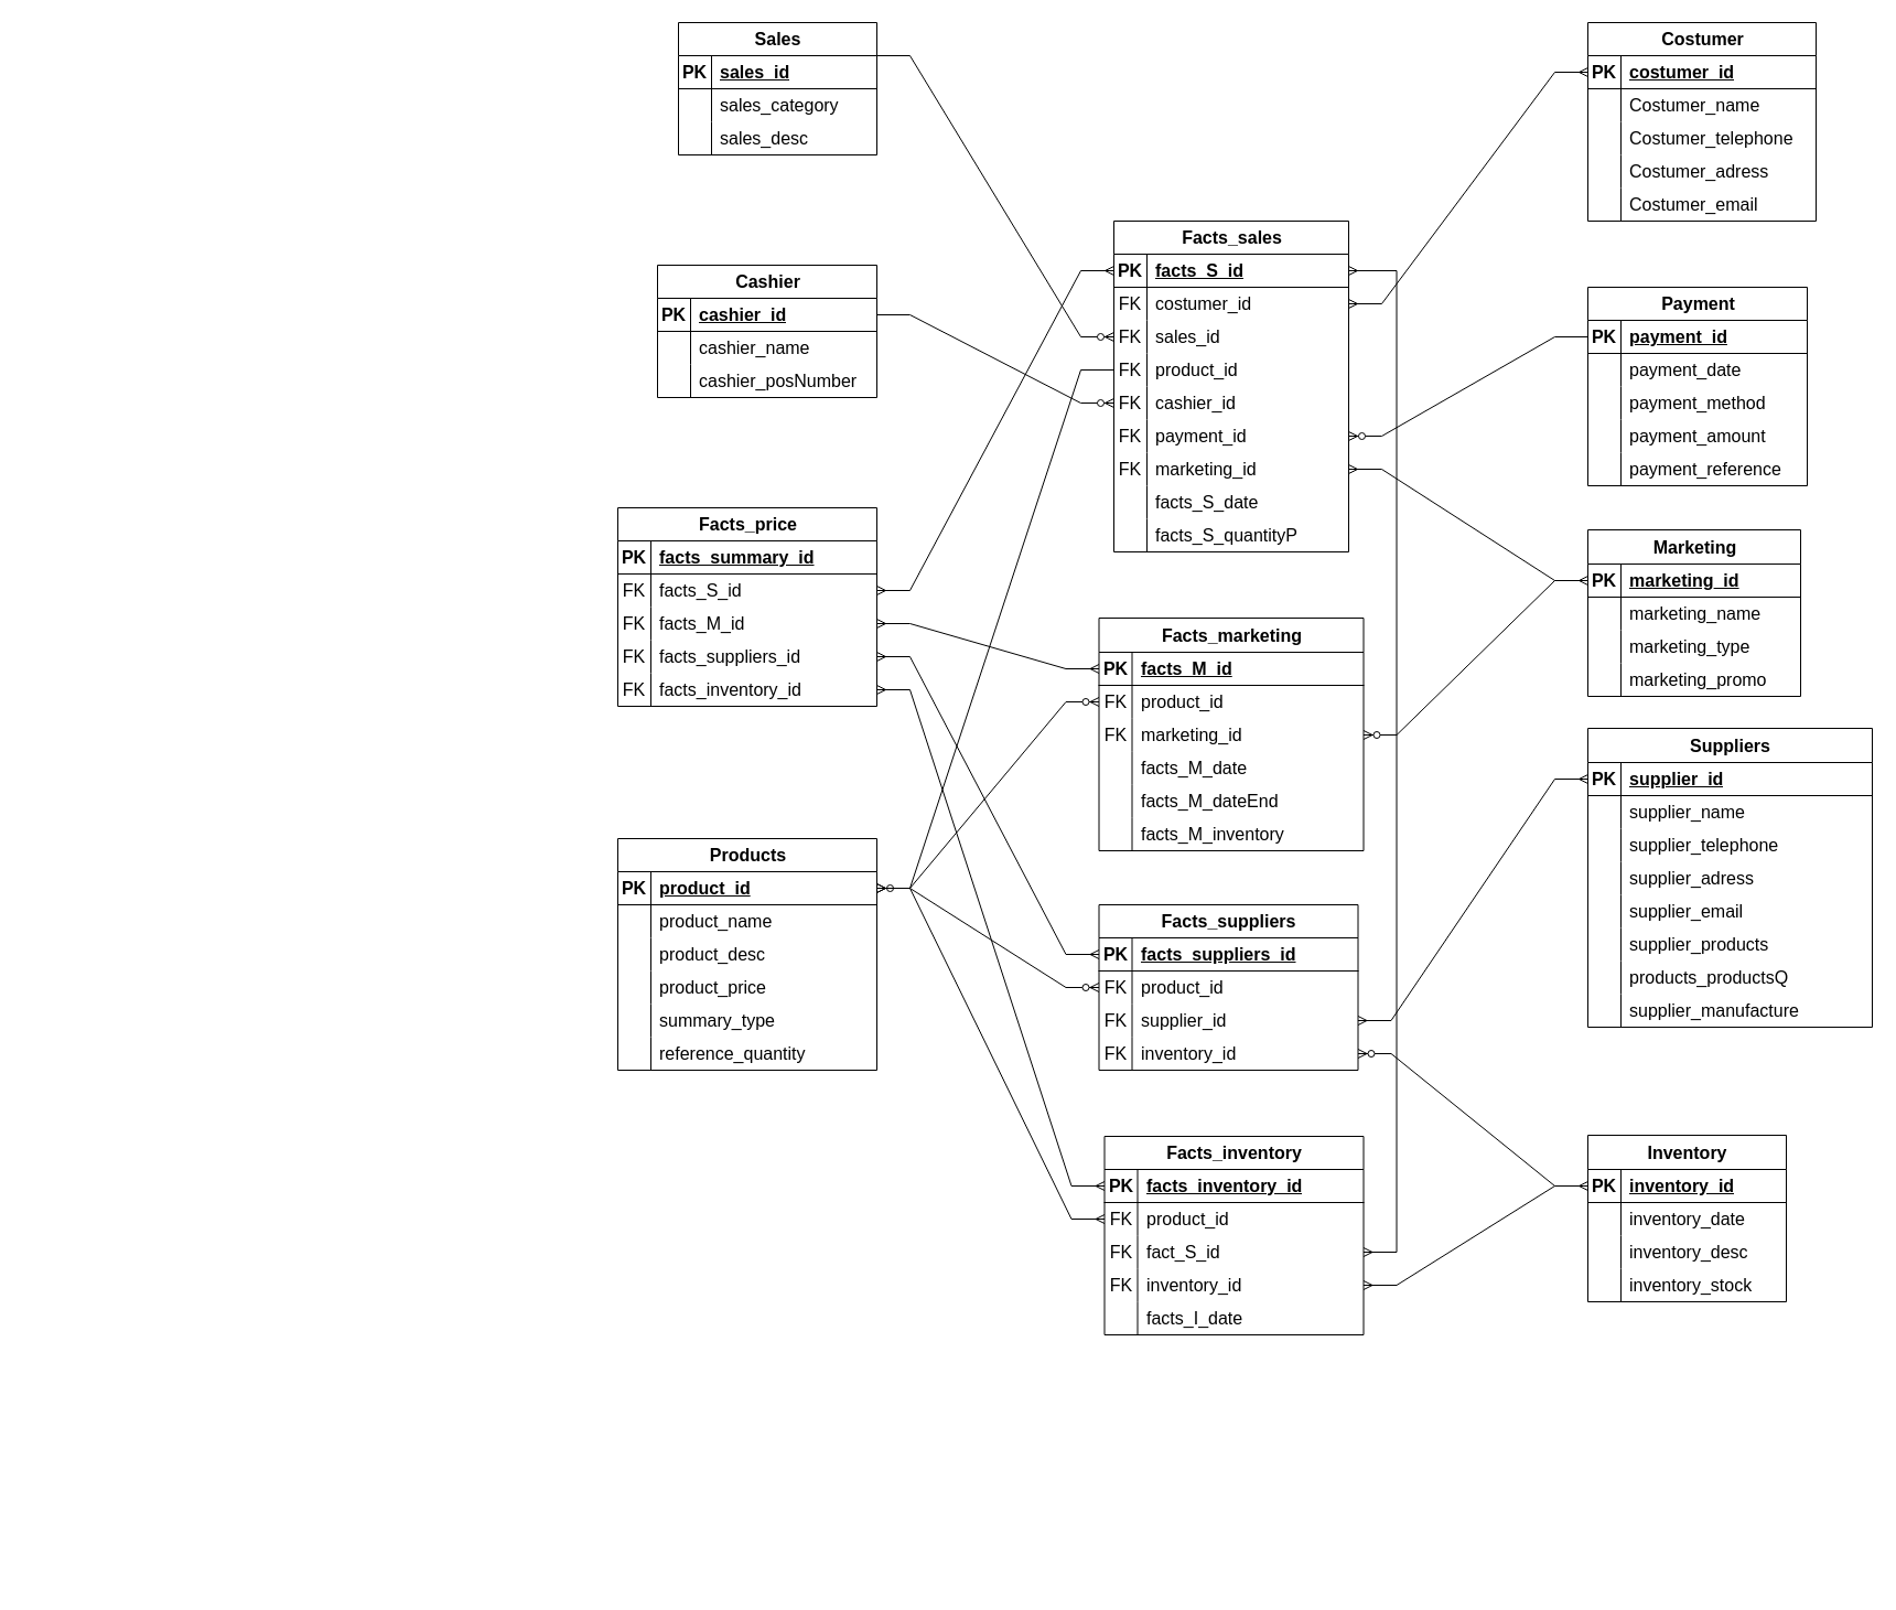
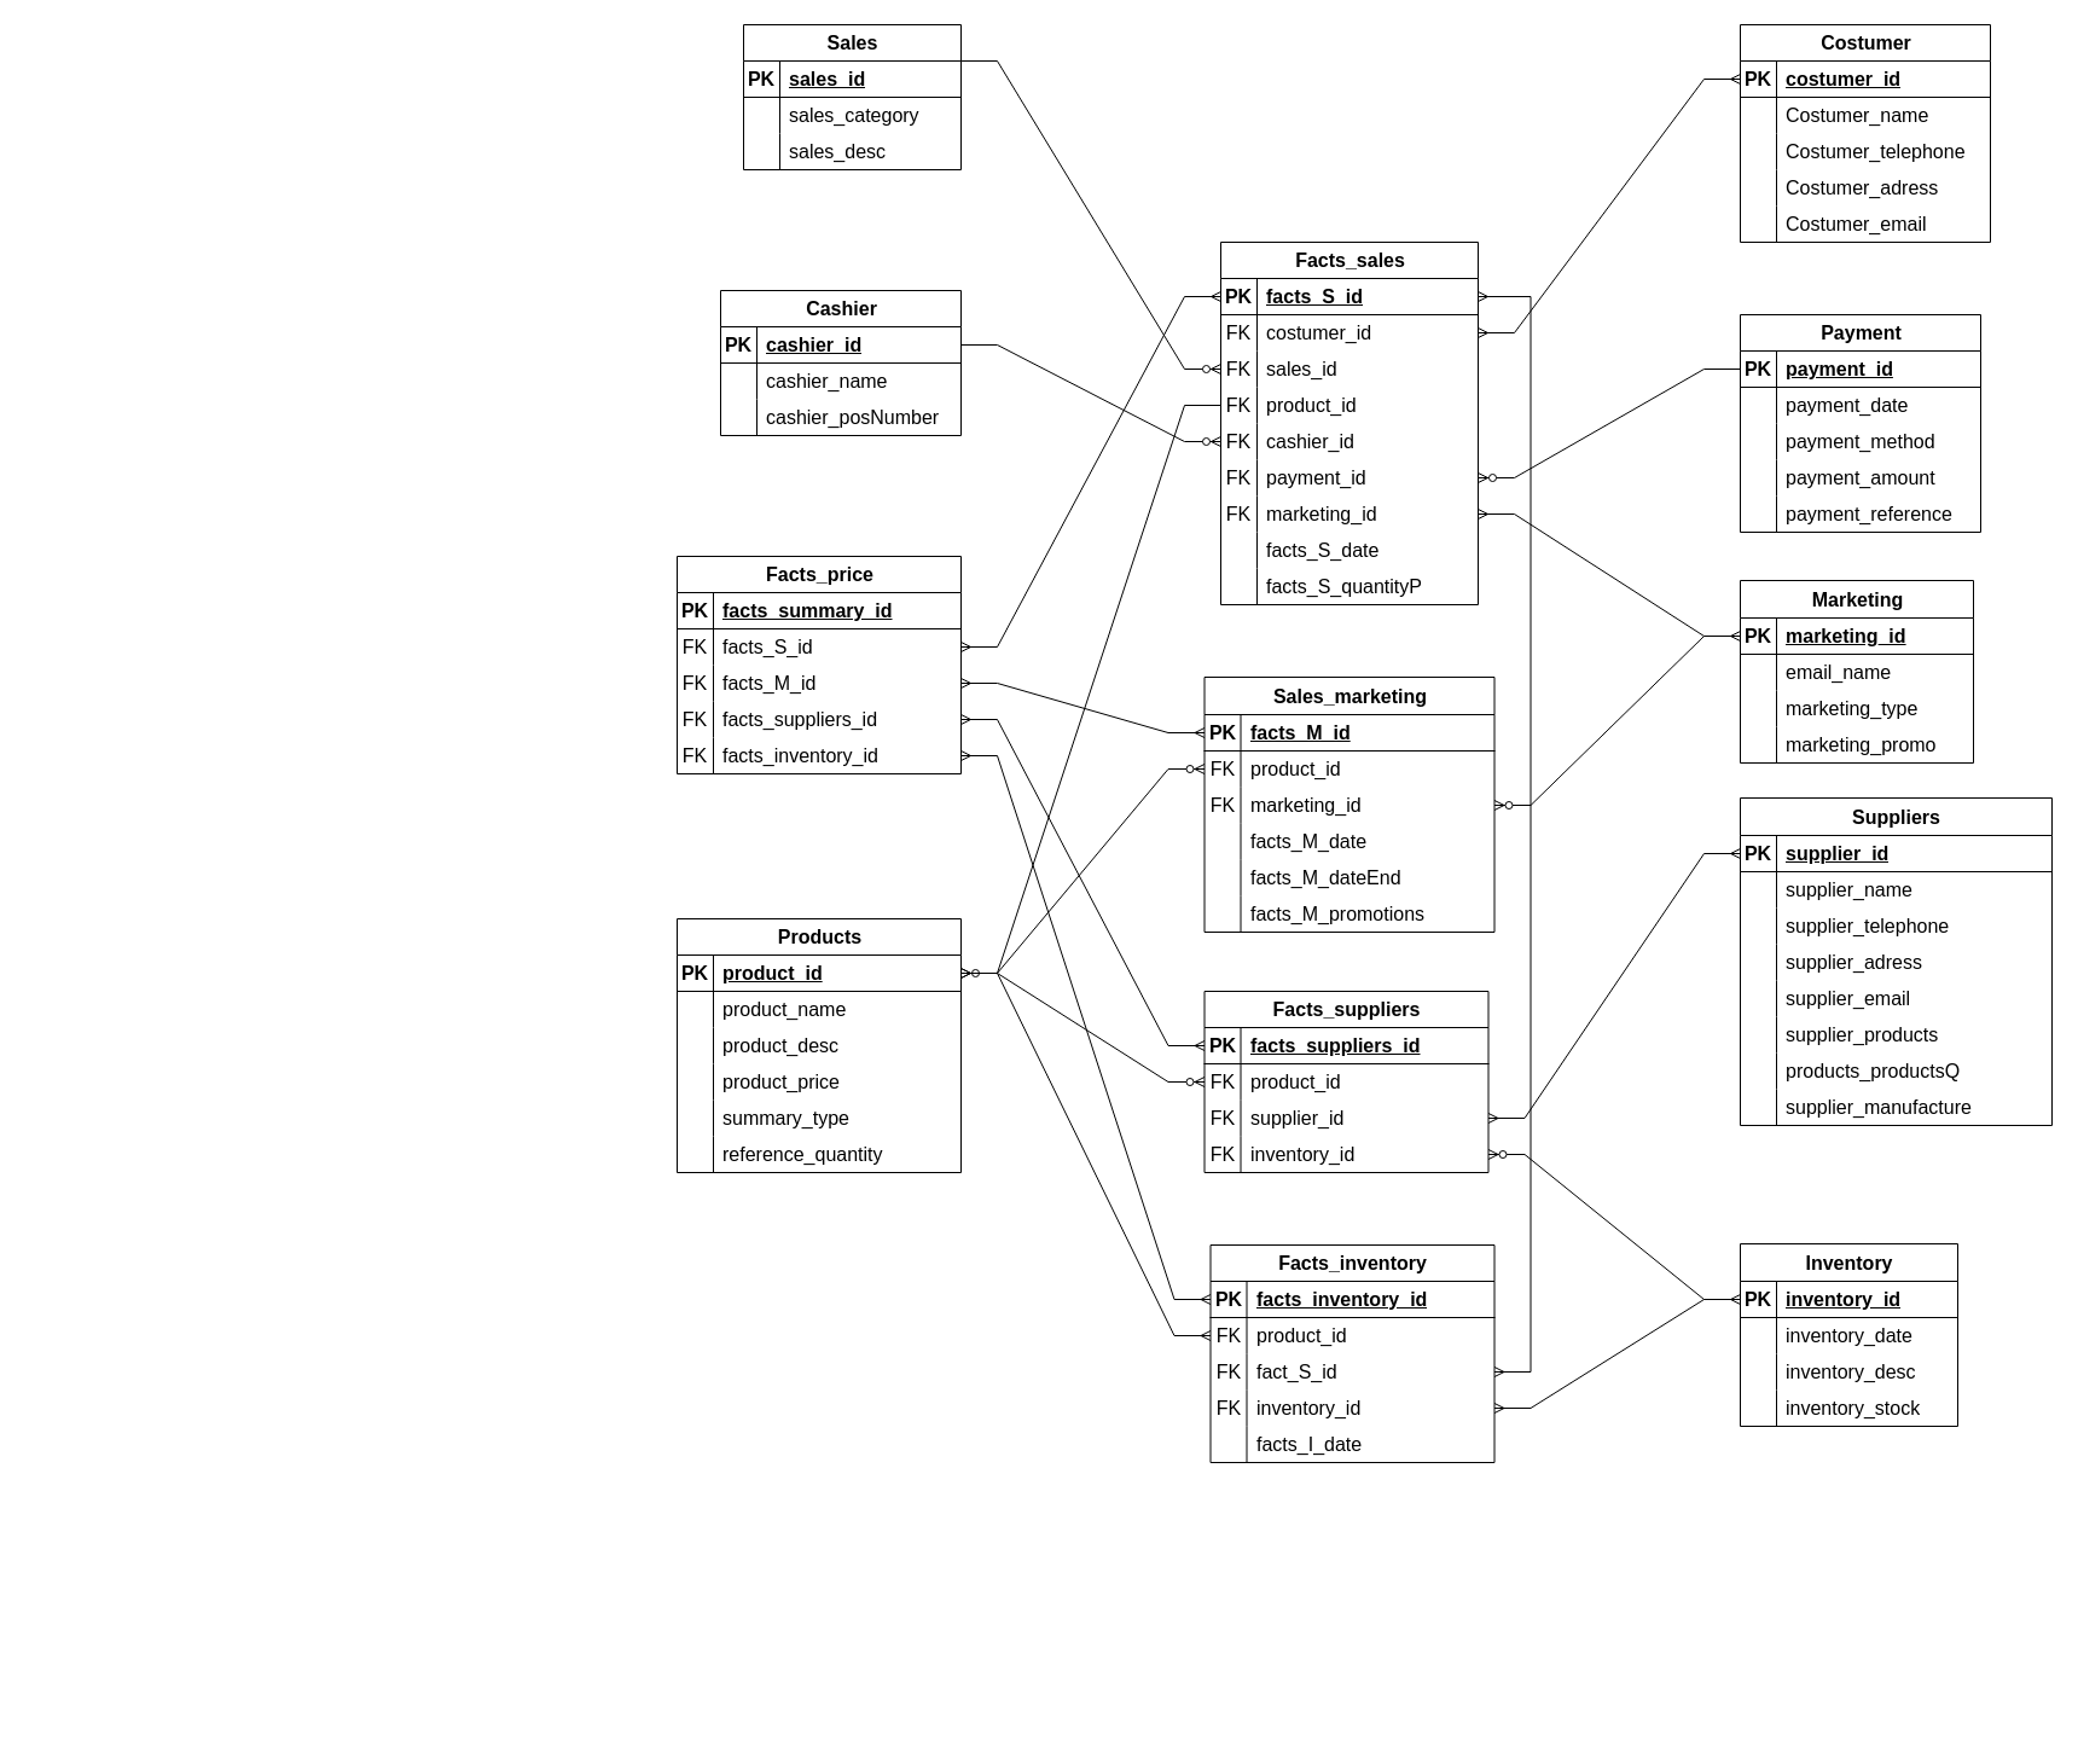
- <mxCell id="62" value="marketing_name" style="shape=partialRectangle;connectable=0;fillColor=none;top=0;left=0;bottom=0;right=0;align=left;spacingLeft=6;overflow=hidden;whiteSpace=wrap;html=1;fontSize=16;" parent="60" vertex="1"><mxGeometry x="30" width="163" height="30" as="geometry"><mxRectangle width="163" height="30" as="alternateBounds" /></mxGeometry></mxCell>
+ <mxCell id="62" value="email_name" style="shape=partialRectangle;connectable=0;fillColor=none;top=0;left=0;bottom=0;right=0;align=left;spacingLeft=6;overflow=hidden;whiteSpace=wrap;html=1;fontSize=16;" parent="60" vertex="1"><mxGeometry x="30" width="163" height="30" as="geometry"><mxRectangle width="163" height="30" as="alternateBounds" /></mxGeometry></mxCell>
- <mxCell id="128" value="Facts_marketing" style="shape=table;startSize=31;container=1;collapsible=1;childLayout=tableLayout;fixedRows=1;rowLines=0;fontStyle=1;align=center;resizeLast=1;html=1;fontSize=16;fillColor=none;" parent="1" vertex="1"><mxGeometry x="996.5" y="560" width="240" height="211" as="geometry"><mxRectangle x="639" y="235" width="111" height="31" as="alternateBounds" /></mxGeometry></mxCell>
+ <mxCell id="128" value="Sales_marketing" style="shape=table;startSize=31;container=1;collapsible=1;childLayout=tableLayout;fixedRows=1;rowLines=0;fontStyle=1;align=center;resizeLast=1;html=1;fontSize=16;fillColor=none;" parent="1" vertex="1"><mxGeometry x="996.5" y="560" width="240" height="211" as="geometry"><mxRectangle x="639" y="235" width="111" height="31" as="alternateBounds" /></mxGeometry></mxCell>
- <mxCell id="146" value="facts_M_inventory" style="shape=partialRectangle;connectable=0;fillColor=none;top=0;left=0;bottom=0;right=0;align=left;spacingLeft=6;overflow=hidden;whiteSpace=wrap;html=1;fontSize=16;" parent="144" vertex="1"><mxGeometry x="30" width="210" height="30" as="geometry"><mxRectangle width="210" height="30" as="alternateBounds" /></mxGeometry></mxCell>
+ <mxCell id="146" value="facts_M_promotions" style="shape=partialRectangle;connectable=0;fillColor=none;top=0;left=0;bottom=0;right=0;align=left;spacingLeft=6;overflow=hidden;whiteSpace=wrap;html=1;fontSize=16;" parent="144" vertex="1"><mxGeometry x="30" width="210" height="30" as="geometry"><mxRectangle width="210" height="30" as="alternateBounds" /></mxGeometry></mxCell>
